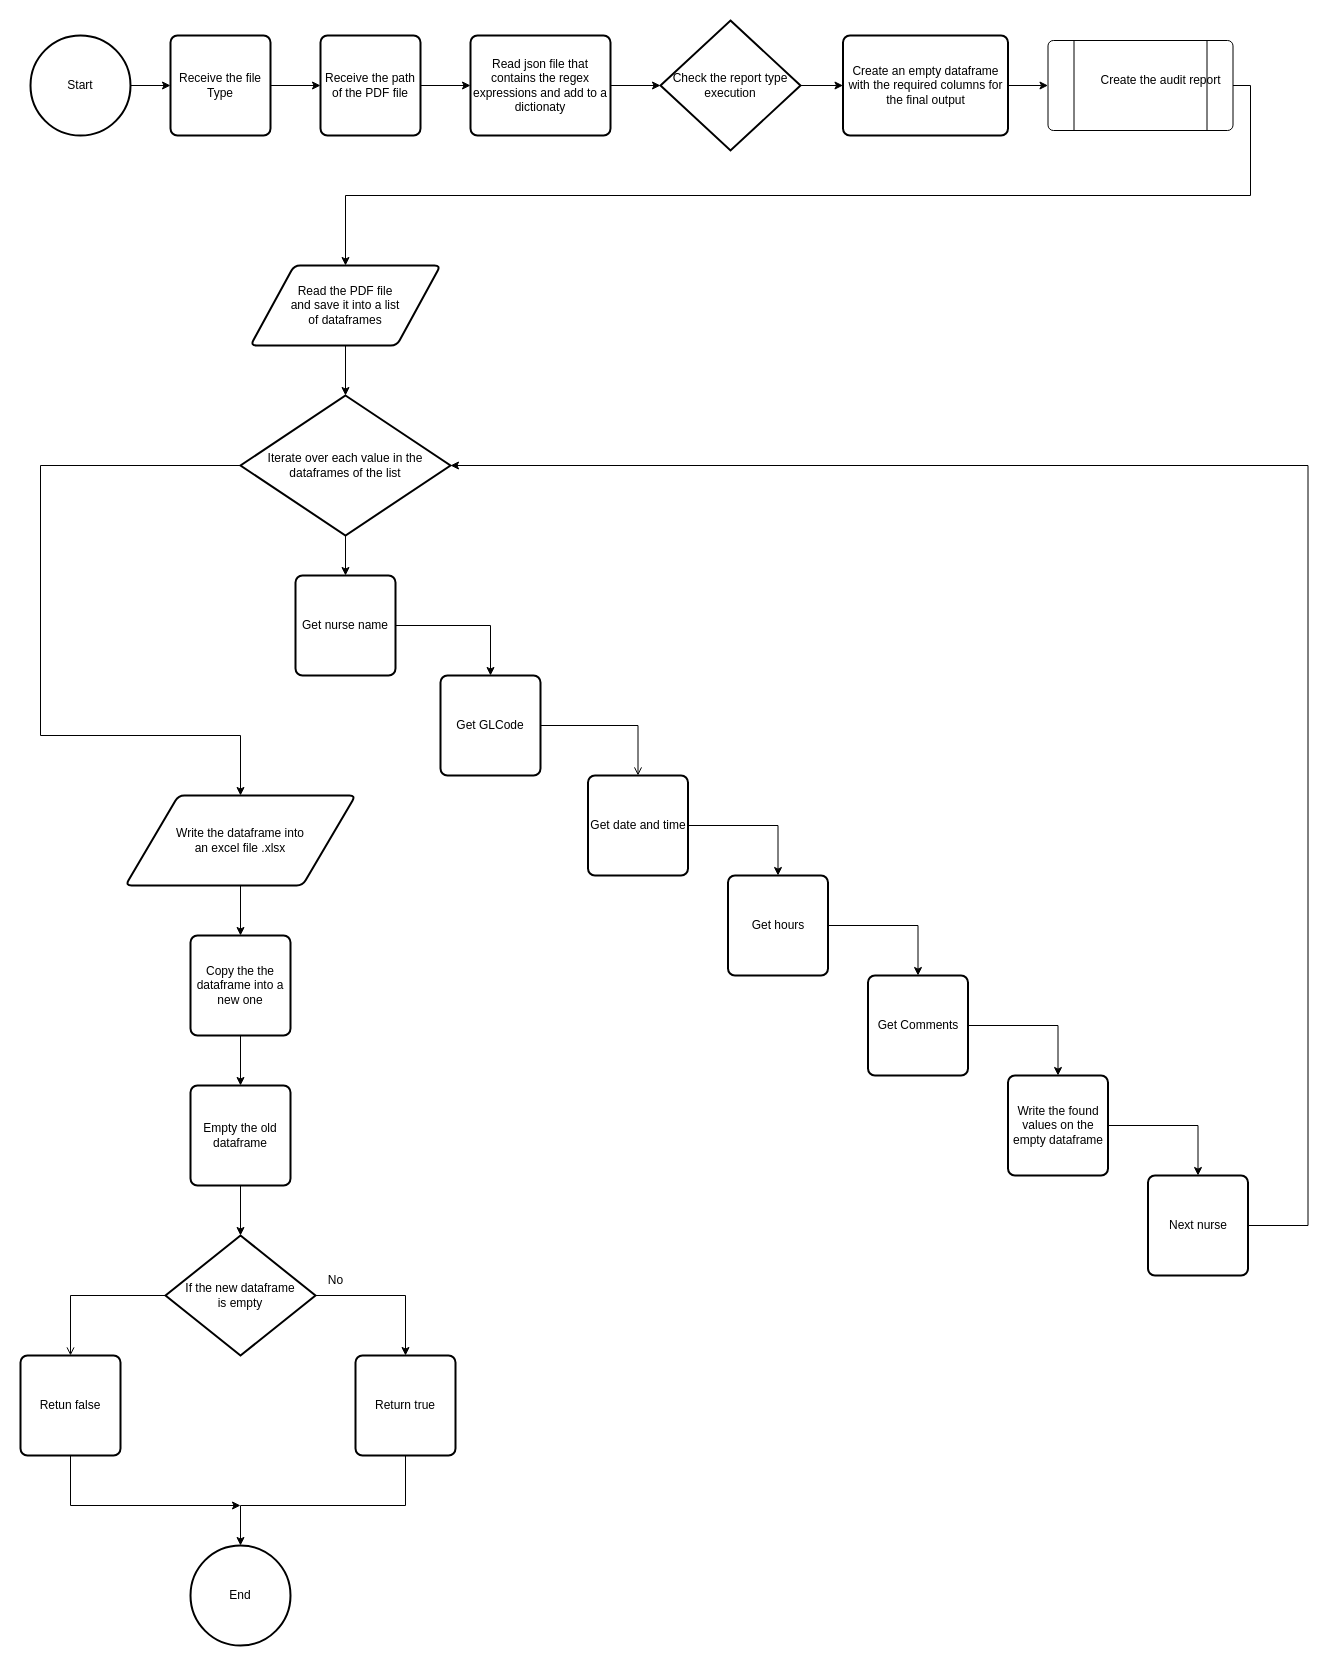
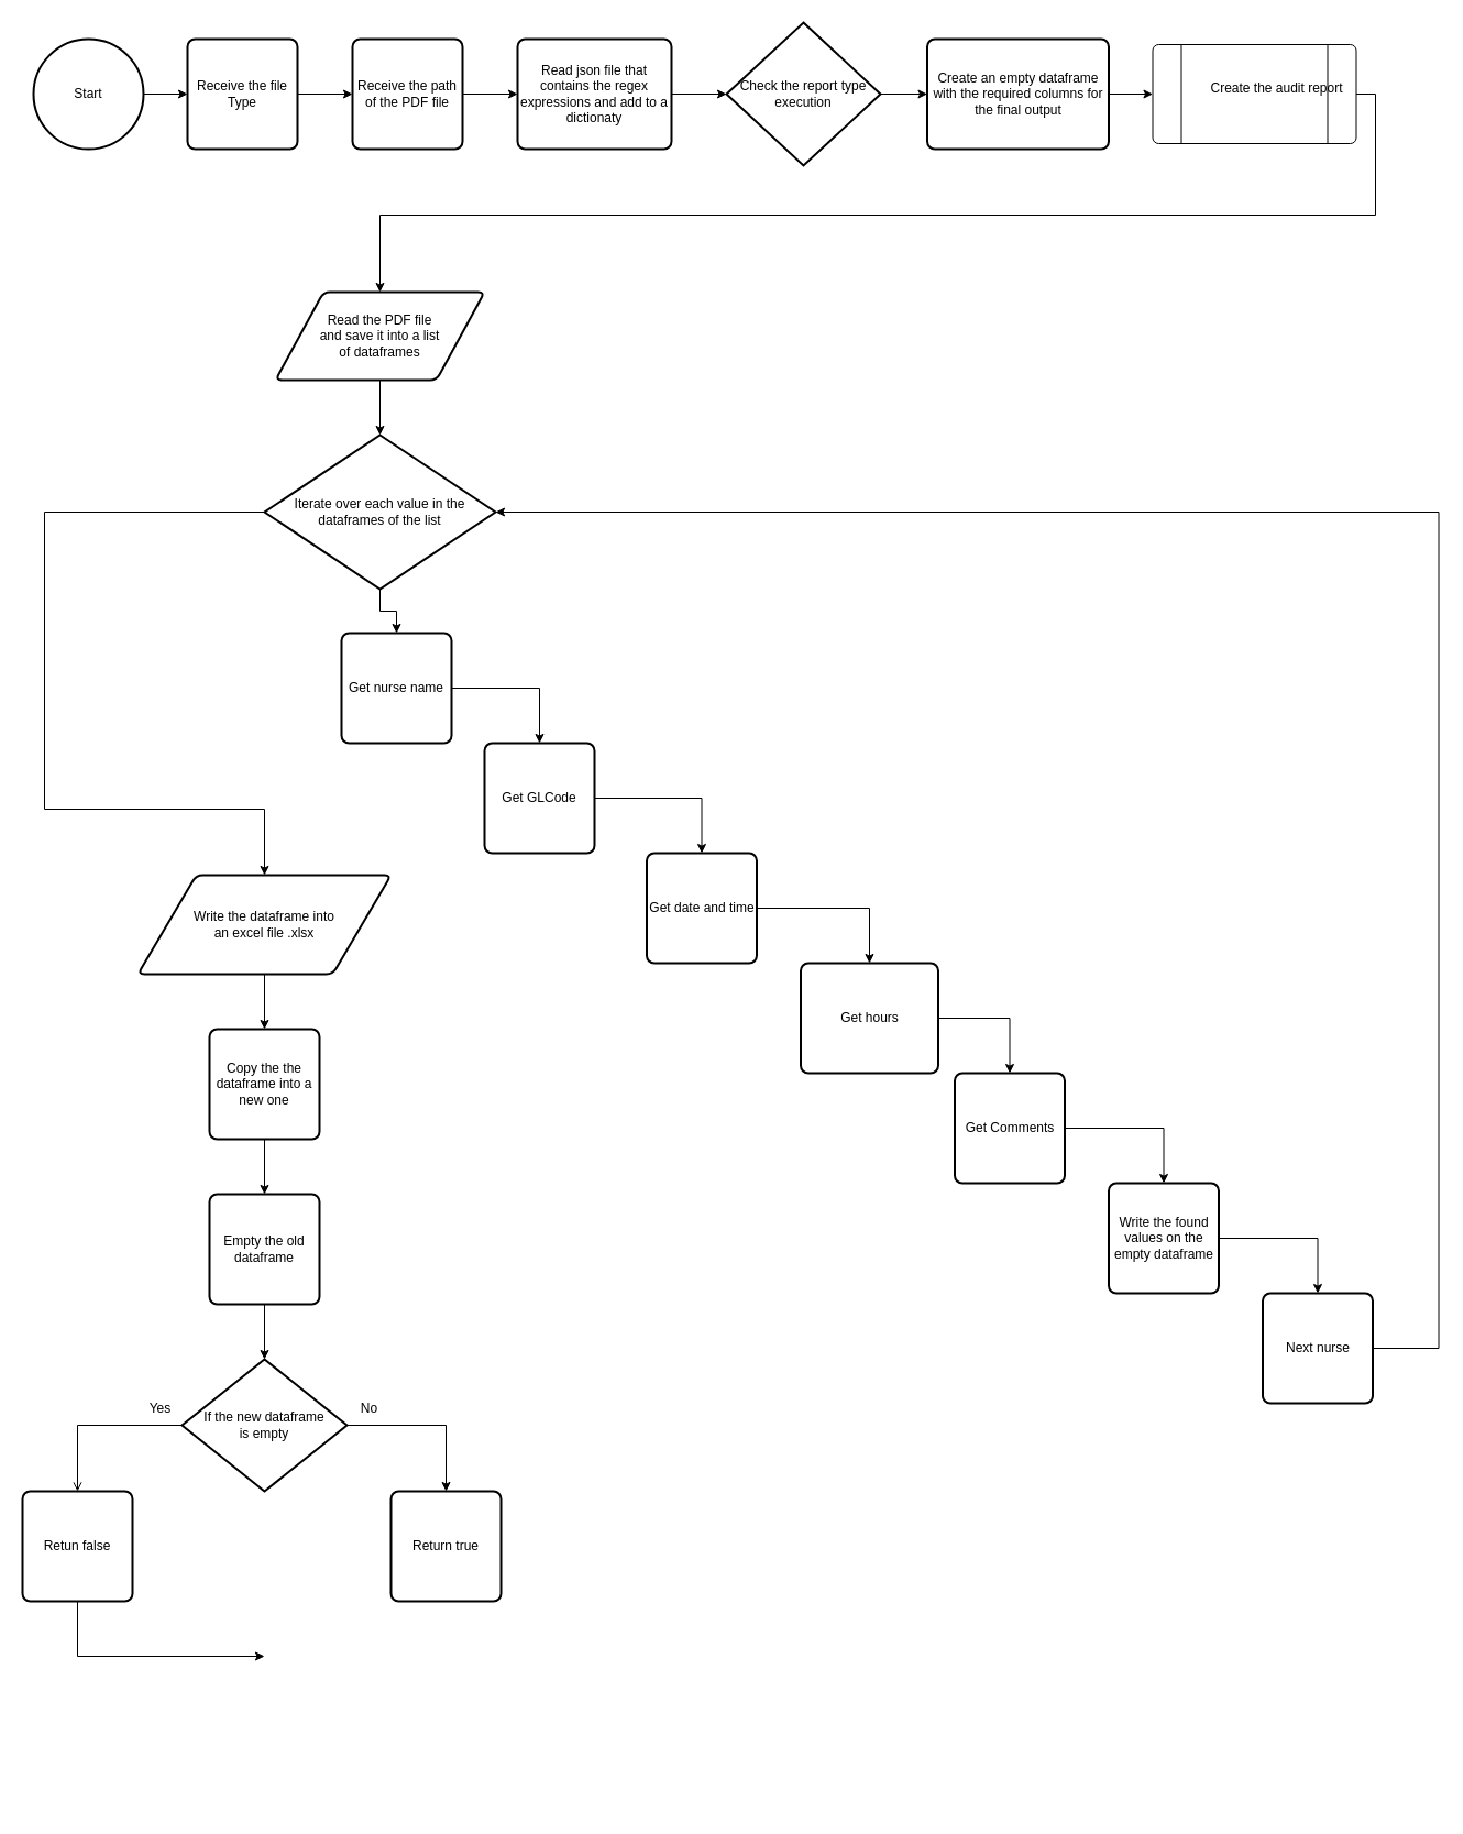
- <mxCell id="19" value="Get nurse name" style="rounded=1;whiteSpace=wrap;html=1;absoluteArcSize=1;arcSize=14;strokeWidth=2;" parent="1" vertex="1"><mxGeometry x="295" y="575" width="100" height="100" as="geometry" /></mxCell>
+ <mxCell id="19" value="Get nurse name" style="rounded=1;whiteSpace=wrap;html=1;absoluteArcSize=1;arcSize=14;strokeWidth=2;" parent="1" vertex="1"><mxGeometry x="310" y="575" width="100" height="100" as="geometry" /></mxCell>
- <mxCell id="20" style="edgeStyle=orthogonalEdgeStyle;rounded=0;orthogonalLoop=1;jettySize=auto;html=1;entryX=0.5;entryY=0;entryDx=0;entryDy=0;endArrow=open;" parent="1" source="21" target="23" edge="1"><mxGeometry relative="1" as="geometry" /></mxCell>
+ <mxCell id="20" style="edgeStyle=orthogonalEdgeStyle;rounded=0;orthogonalLoop=1;jettySize=auto;html=1;entryX=0.5;entryY=0;entryDx=0;entryDy=0;" parent="1" source="21" target="23" edge="1"><mxGeometry relative="1" as="geometry" /></mxCell>
- <mxCell id="25" value="Get hours" style="rounded=1;whiteSpace=wrap;html=1;absoluteArcSize=1;arcSize=14;strokeWidth=2;" parent="1" vertex="1"><mxGeometry x="727.5" y="875" width="100" height="100" as="geometry" /></mxCell>
+ <mxCell id="25" value="Get hours" style="rounded=1;whiteSpace=wrap;html=1;absoluteArcSize=1;arcSize=14;strokeWidth=2;" parent="1" vertex="1"><mxGeometry x="727.5" y="875" width="125" height="100" as="geometry" /></mxCell>
+ <mxCell id="43" value="Yes" style="text;html=1;align=center;verticalAlign=middle;resizable=0;points=[];autosize=1;strokeColor=none;fillColor=none;" parent="1" vertex="1"><mxGeometry x="125" y="1265" width="40" height="30" as="geometry" /></mxCell>
- <mxCell id="39" style="edgeStyle=orthogonalEdgeStyle;rounded=0;orthogonalLoop=1;jettySize=auto;html=1;entryX=0.5;entryY=0;entryDx=0;entryDy=0;entryPerimeter=0;" parent="1" source="40" target="41" edge="1"><mxGeometry relative="1" as="geometry"><Array as="points"><mxPoint x="405" y="1505" /><mxPoint x="240" y="1505" /></Array></mxGeometry></mxCell>
- <mxCell id="41" value="End" style="strokeWidth=2;html=1;shape=mxgraph.flowchart.start_2;whiteSpace=wrap;" parent="1" vertex="1"><mxGeometry x="190" y="1545" width="100" height="100" as="geometry" /></mxCell>
